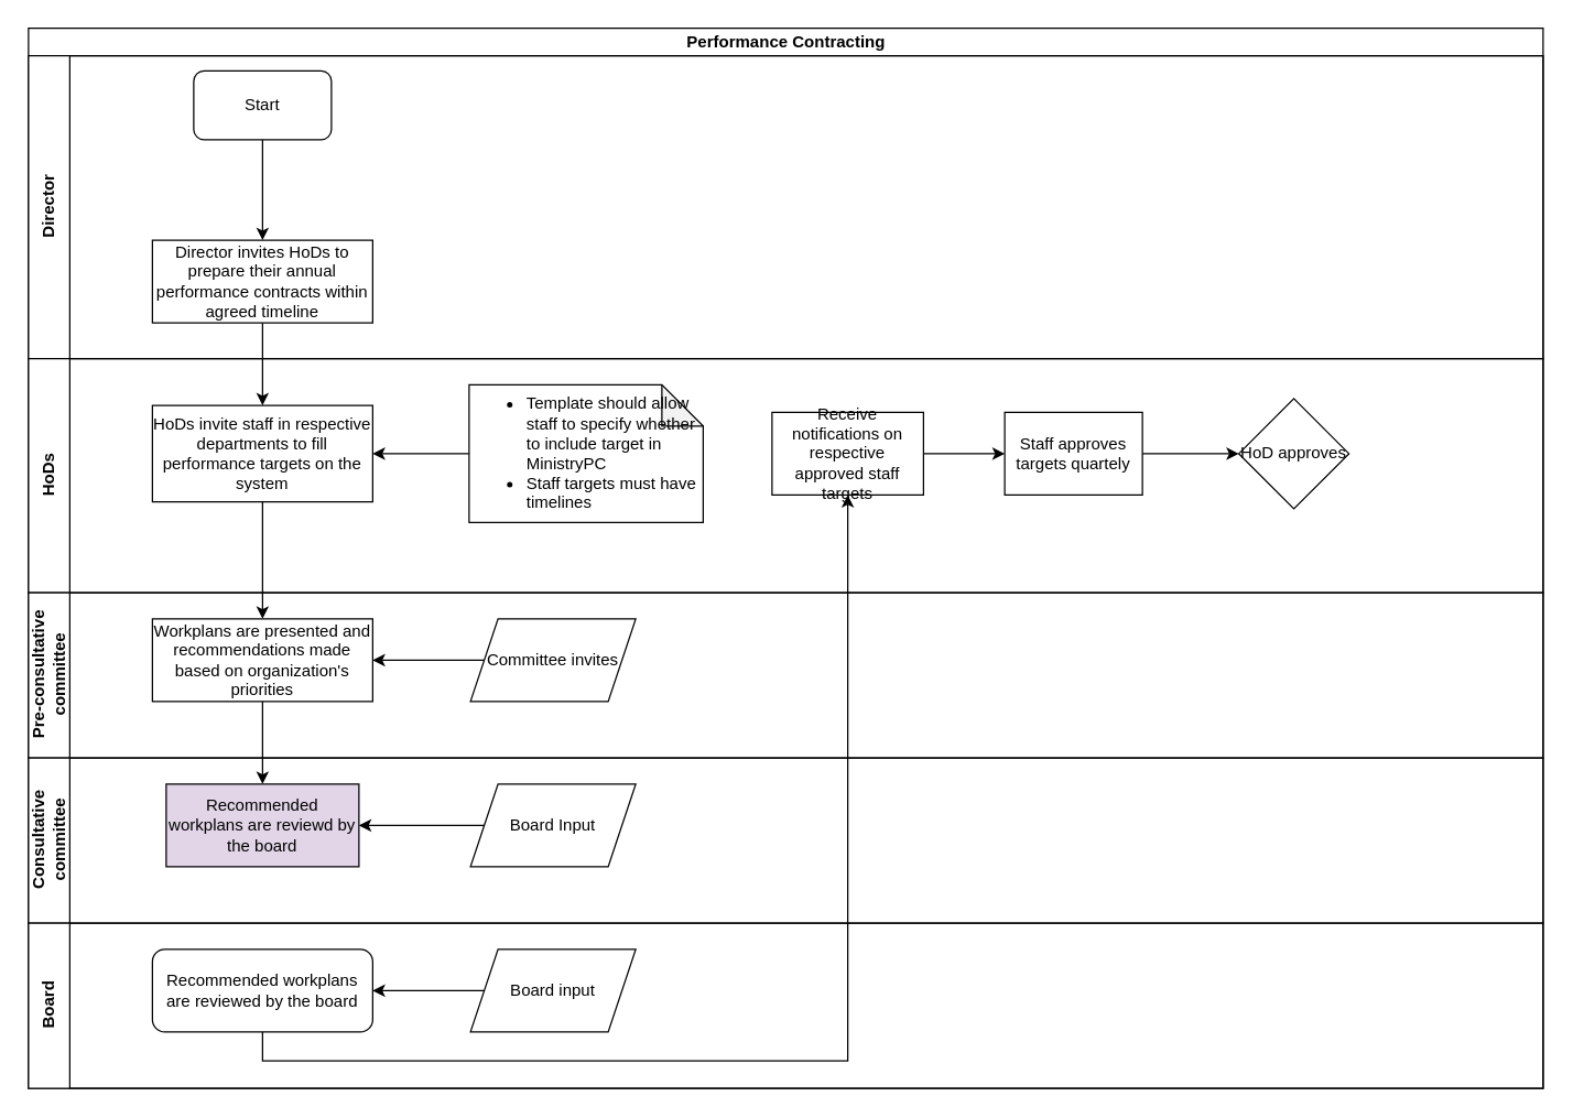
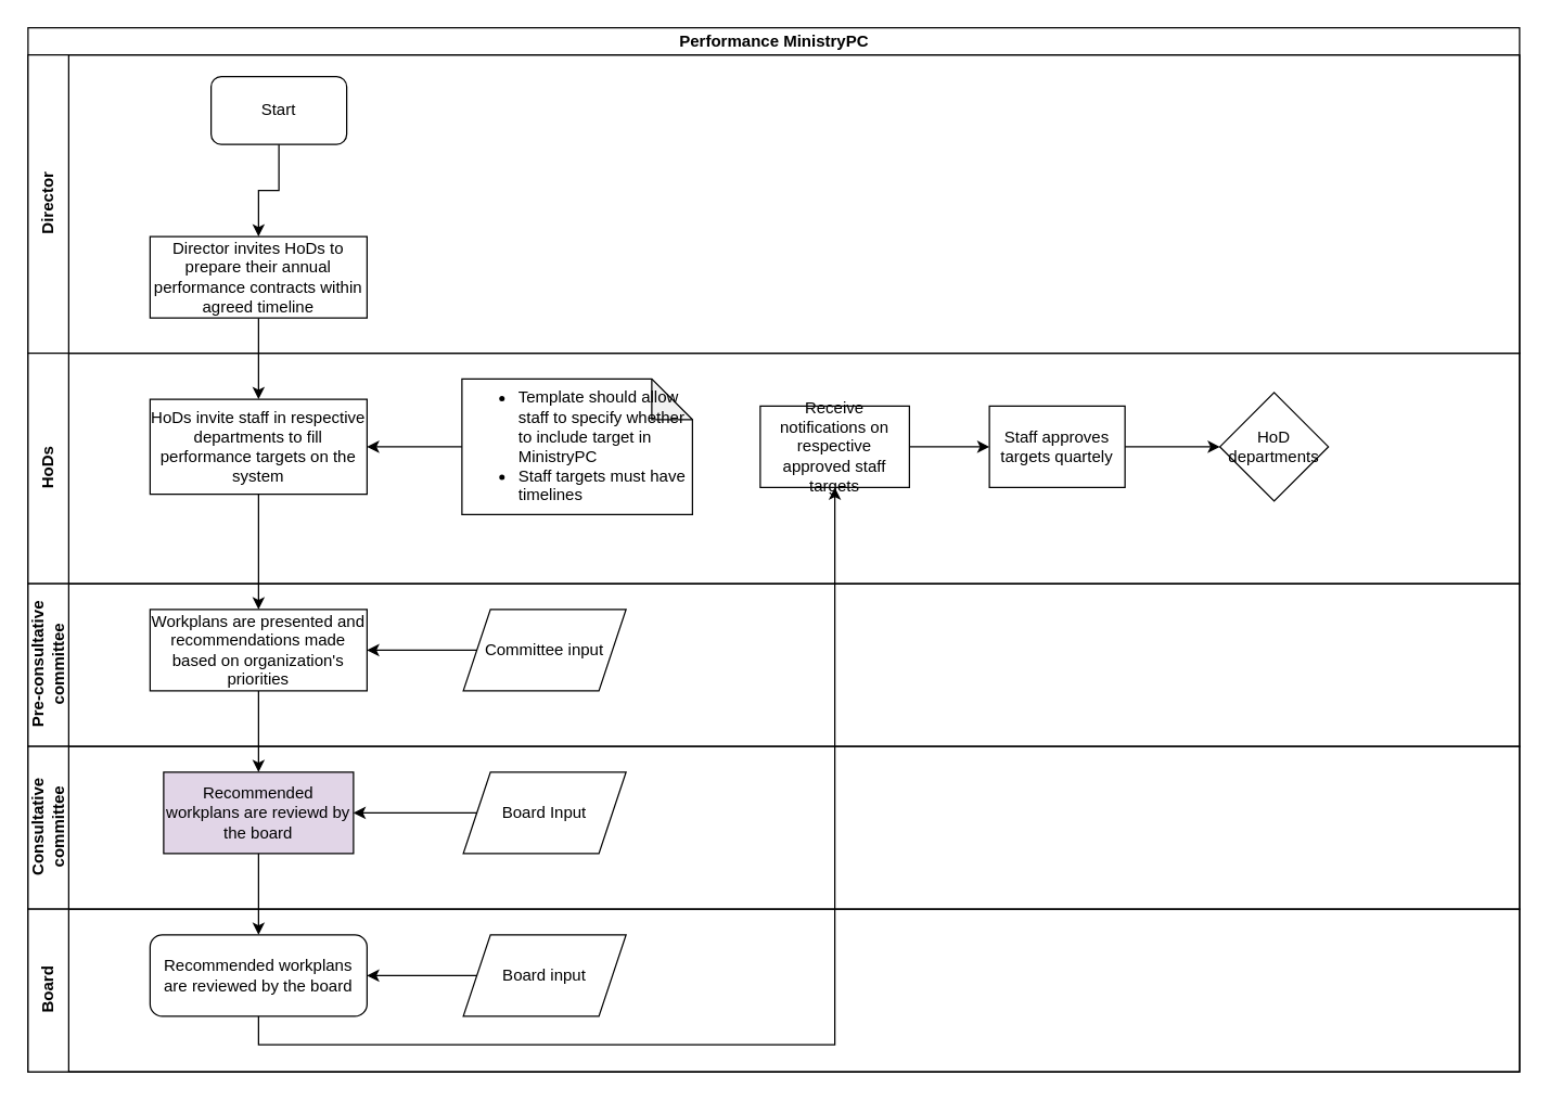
- <mxCell id="2" value="Performance Contracting" style="swimlane;html=1;childLayout=stackLayout;resizeParent=1;resizeParentMax=0;horizontal=1;startSize=20;horizontalStack=0;" vertex="1" parent="1"><mxGeometry x="20" y="20" width="1100" height="770" as="geometry" /></mxCell>
+ <mxCell id="2" value="Performance MinistryPC" style="swimlane;html=1;childLayout=stackLayout;resizeParent=1;resizeParentMax=0;horizontal=1;startSize=20;horizontalStack=0;" vertex="1" parent="1"><mxGeometry x="20" y="20" width="1100" height="770" as="geometry" /></mxCell>
- <mxCell id="8" value="Start" style="rounded=1;whiteSpace=wrap;html=1;" vertex="1" parent="7"><mxGeometry x="120" y="11" width="100" height="50" as="geometry" /></mxCell>
+ <mxCell id="8" value="Start" style="rounded=1;whiteSpace=wrap;html=1;" vertex="1" parent="7"><mxGeometry x="135" y="16" width="100" height="50" as="geometry" /></mxCell>
- <mxCell id="18" value="HoD approves" style="rhombus;whiteSpace=wrap;html=1;" vertex="1" parent="11"><mxGeometry x="879" y="29" width="80" height="80" as="geometry" /></mxCell>
+ <mxCell id="18" value="HoD departments" style="rhombus;whiteSpace=wrap;html=1;" vertex="1" parent="11"><mxGeometry x="879" y="29" width="80" height="80" as="geometry" /></mxCell>
- <mxCell id="21" value="Committee invites" style="shape=parallelogram;perimeter=parallelogramPerimeter;whiteSpace=wrap;html=1;fixedSize=1;" vertex="1" parent="19"><mxGeometry x="321" y="19" width="120" height="60" as="geometry" /></mxCell>
+ <mxCell id="21" value="Committee input" style="shape=parallelogram;perimeter=parallelogramPerimeter;whiteSpace=wrap;html=1;fixedSize=1;" vertex="1" parent="19"><mxGeometry x="321" y="19" width="120" height="60" as="geometry" /></mxCell>
+ <mxCell id="31" value="" style="edgeStyle=orthogonalEdgeStyle;rounded=0;orthogonalLoop=1;jettySize=auto;html=1;entryX=0.5;entryY=0;entryDx=0;entryDy=0;" edge="1" parent="2" source="24" target="28"><mxGeometry relative="1" as="geometry"><mxPoint x="170" y="689" as="targetPoint" /></mxGeometry></mxCell>
